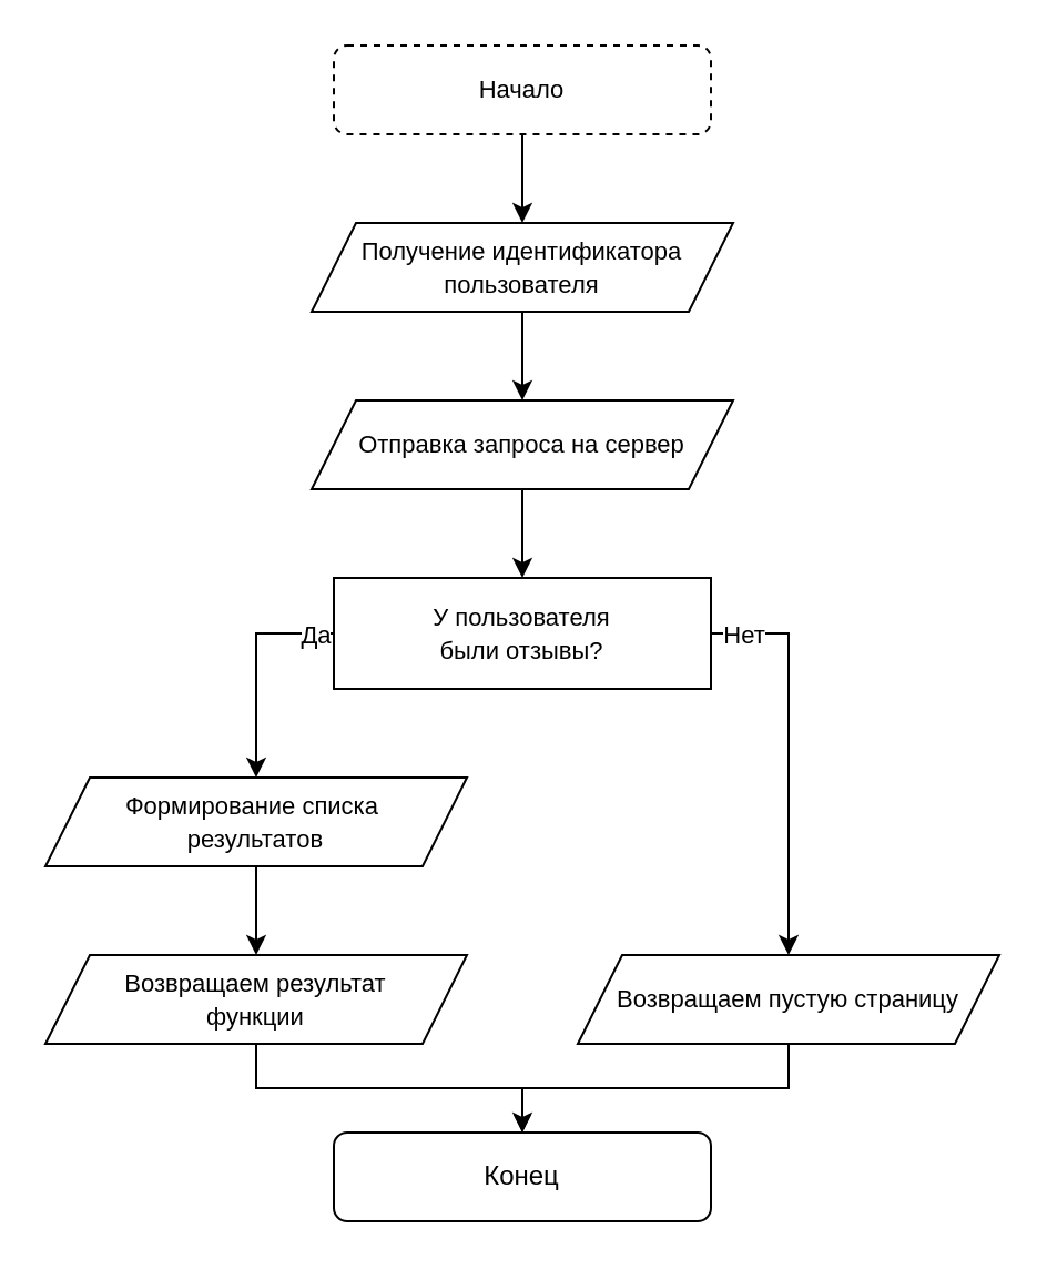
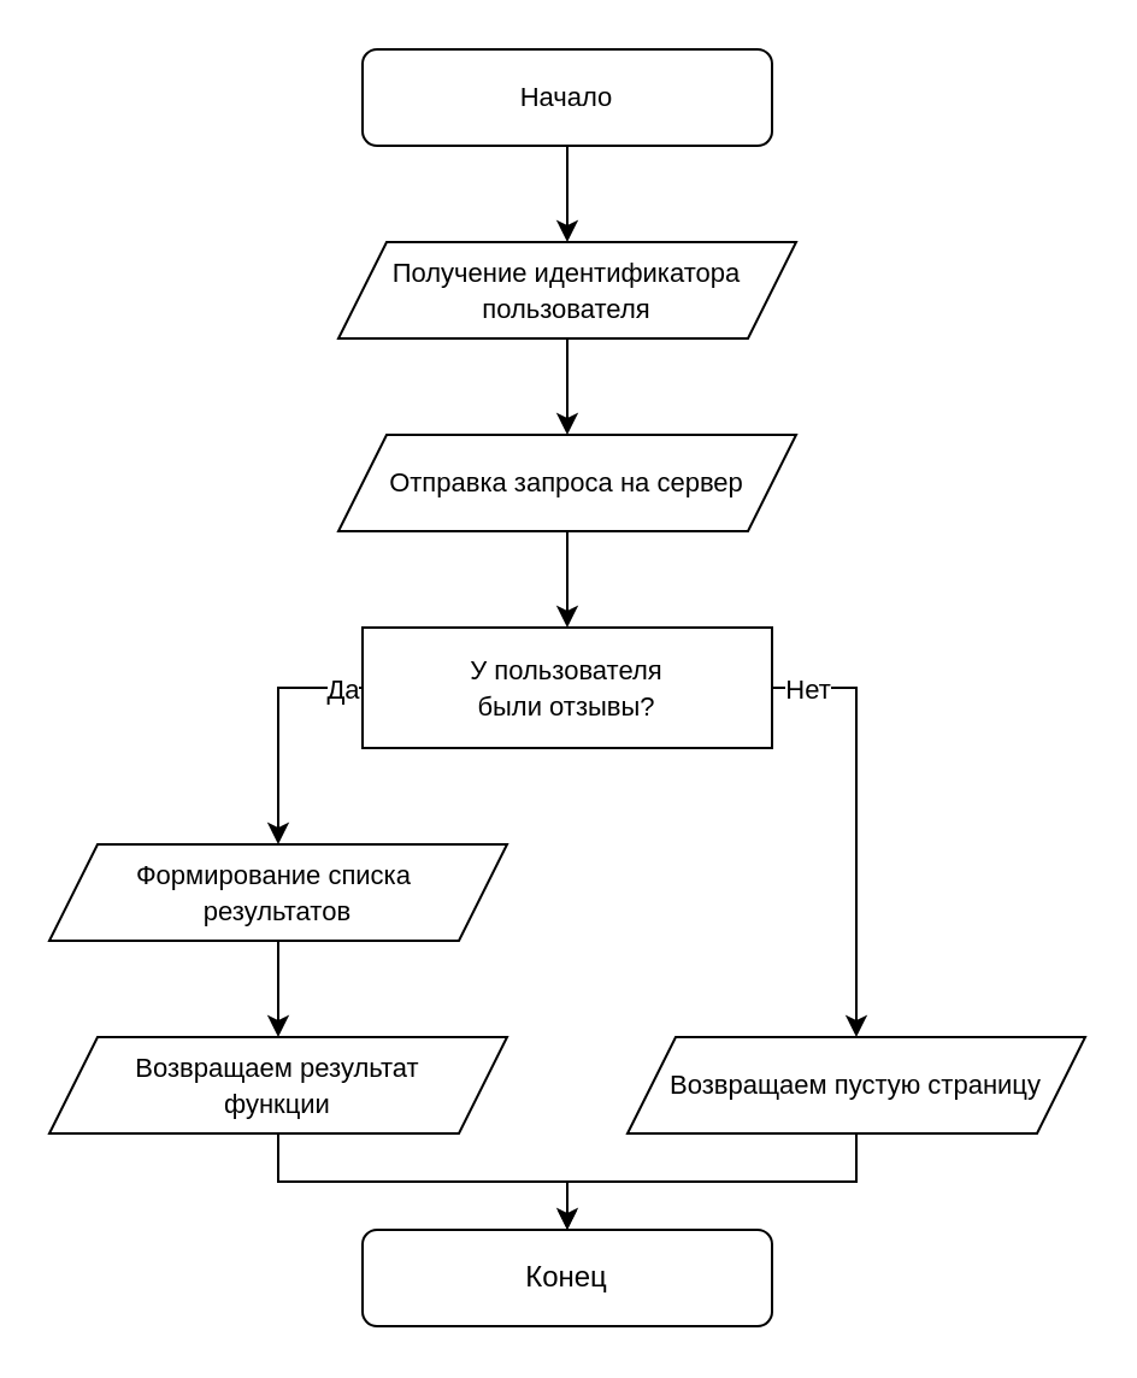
- <mxCell id="3" value="&lt;font style=&quot;font-size: 11px&quot;&gt;Начало&lt;/font&gt;" style="rounded=1;whiteSpace=wrap;html=1;fontSize=12;glass=0;strokeWidth=1;shadow=0;dashed=1;" vertex="1" parent="1"><mxGeometry x="150" y="20" width="170" height="40" as="geometry" /></mxCell>
+ <mxCell id="3" value="&lt;font style=&quot;font-size: 11px&quot;&gt;Начало&lt;/font&gt;" style="rounded=1;whiteSpace=wrap;html=1;fontSize=12;glass=0;strokeWidth=1;shadow=0;" vertex="1" parent="1"><mxGeometry x="150" y="20" width="170" height="40" as="geometry" /></mxCell>
